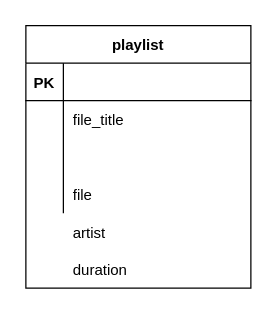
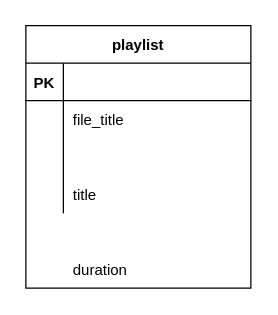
- <mxCell id="12" value="file" style="shape=partialRectangle;connectable=0;fillColor=none;top=0;left=0;bottom=0;right=0;align=left;spacingLeft=6;overflow=hidden;" vertex="1" parent="10"><mxGeometry x="30" width="150" height="30" as="geometry" /></mxCell>
+ <mxCell id="12" value="title" style="shape=partialRectangle;connectable=0;fillColor=none;top=0;left=0;bottom=0;right=0;align=left;spacingLeft=6;overflow=hidden;" vertex="1" parent="10"><mxGeometry x="30" width="150" height="30" as="geometry" /></mxCell>
- <mxCell id="13" value="artist" style="shape=partialRectangle;connectable=0;fillColor=none;top=0;left=0;bottom=0;right=0;align=left;spacingLeft=6;overflow=hidden;" vertex="1" parent="1"><mxGeometry x="50" y="170" width="150" height="30" as="geometry" /></mxCell>
